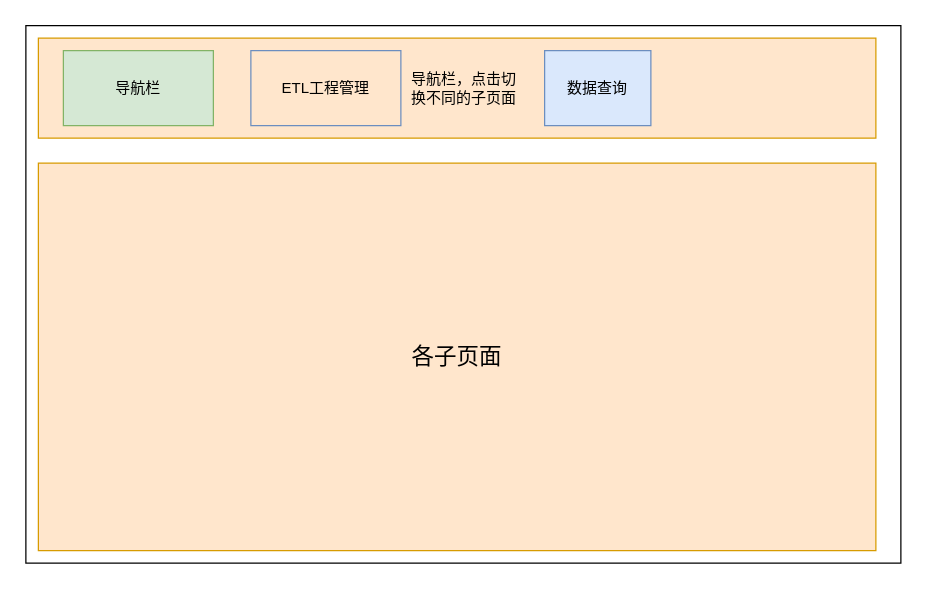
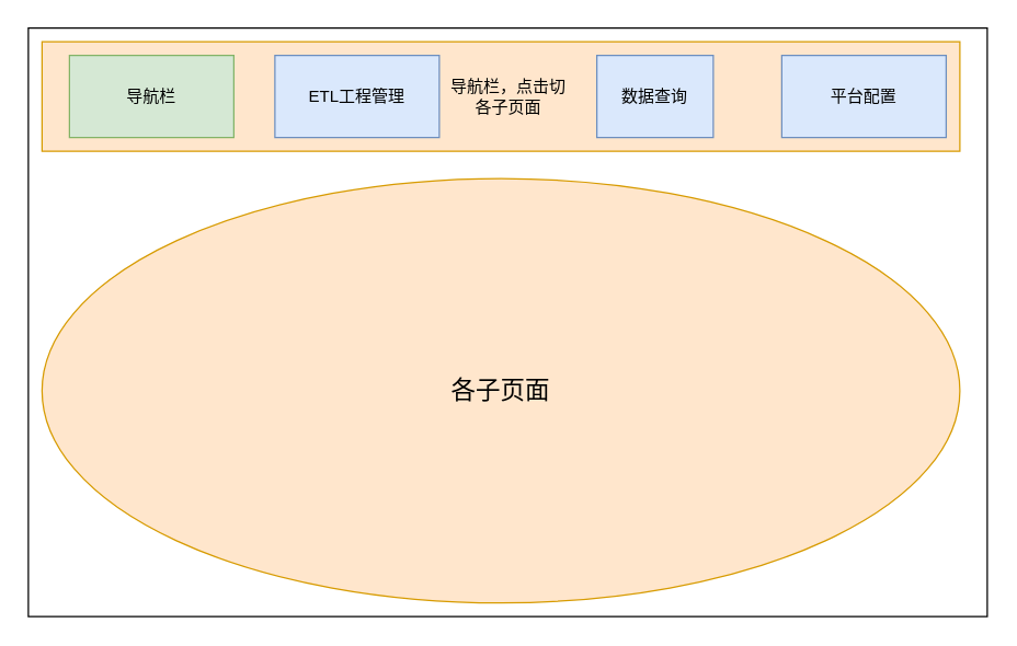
- <mxCell id="5" value="ETL工程管理" style="rounded=0;whiteSpace=wrap;html=1;fillColor=#ffe6cc;strokeColor=#6c8ebf;" parent="1" vertex="1"><mxGeometry x="200" y="40" width="120" height="60" as="geometry" /></mxCell>
+ <mxCell id="5" value="ETL工程管理" style="rounded=0;whiteSpace=wrap;html=1;fillColor=#dae8fc;strokeColor=#6c8ebf;" parent="1" vertex="1"><mxGeometry x="200" y="40" width="120" height="60" as="geometry" /></mxCell>
- <mxCell id="9" value="导航栏，点击切&lt;br&gt;换不同的子页面" style="text;html=1;align=center;verticalAlign=middle;resizable=0;points=[];;autosize=1;" parent="1" vertex="1"><mxGeometry x="320" y="55" width="100" height="30" as="geometry" /></mxCell>
+ <mxCell id="9" value="导航栏，点击切&lt;br&gt;各子页面" style="text;html=1;align=center;verticalAlign=middle;resizable=0;points=[];;autosize=1;" parent="1" vertex="1"><mxGeometry x="320" y="55" width="100" height="30" as="geometry" /></mxCell>
+ <mxCell id="7" value="平台配置" style="rounded=0;whiteSpace=wrap;html=1;fillColor=#dae8fc;strokeColor=#6c8ebf;" parent="1" vertex="1"><mxGeometry x="570" y="40" width="120" height="60" as="geometry" /></mxCell>
- <mxCell id="8" value="&lt;font style=&quot;font-size: 18px&quot;&gt;各子页面&lt;/font&gt;" style="rounded=0;whiteSpace=wrap;html=1;fillColor=#ffe6cc;strokeColor=#d79b00;" parent="1" vertex="1"><mxGeometry x="30" y="130" width="670" height="310" as="geometry" /></mxCell>
+ <mxCell id="8" value="&lt;font style=&quot;font-size: 18px&quot;&gt;各子页面&lt;/font&gt;" style="ellipse;whiteSpace=wrap;html=1;fillColor=#ffe6cc;strokeColor=#d79b00;" parent="1" vertex="1"><mxGeometry x="30" y="130" width="670" height="310" as="geometry" /></mxCell>
